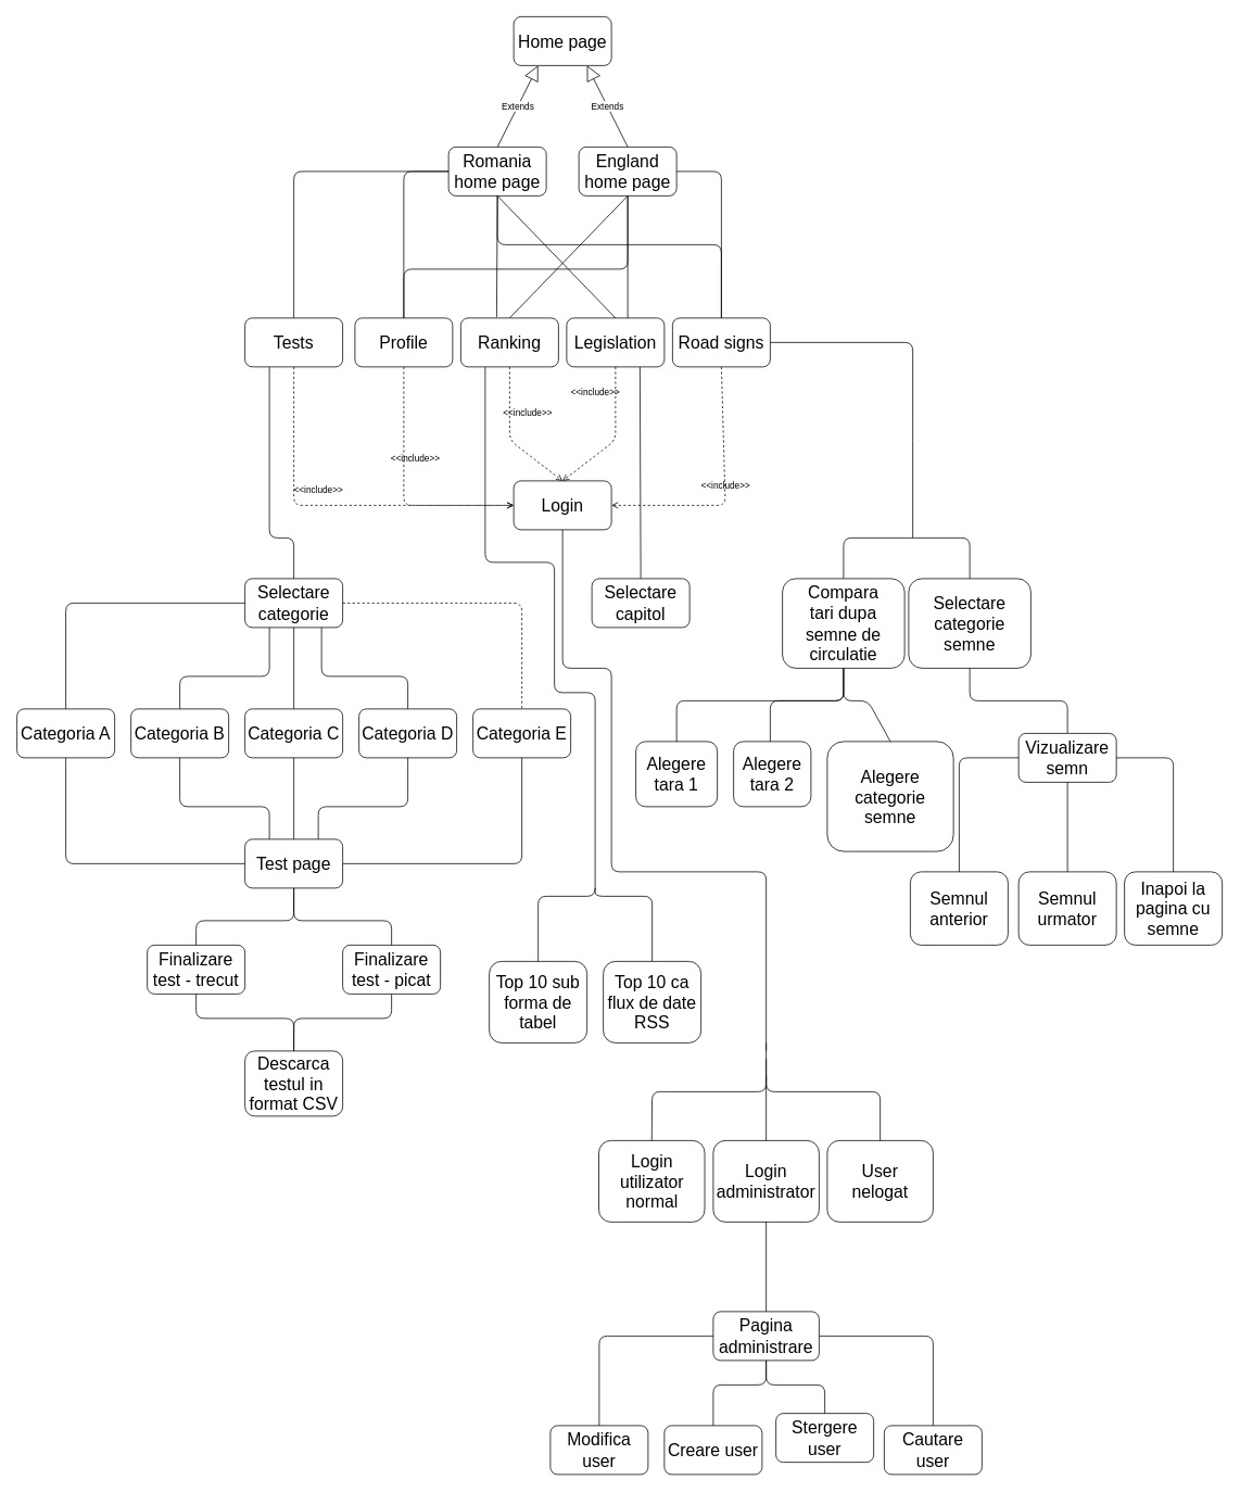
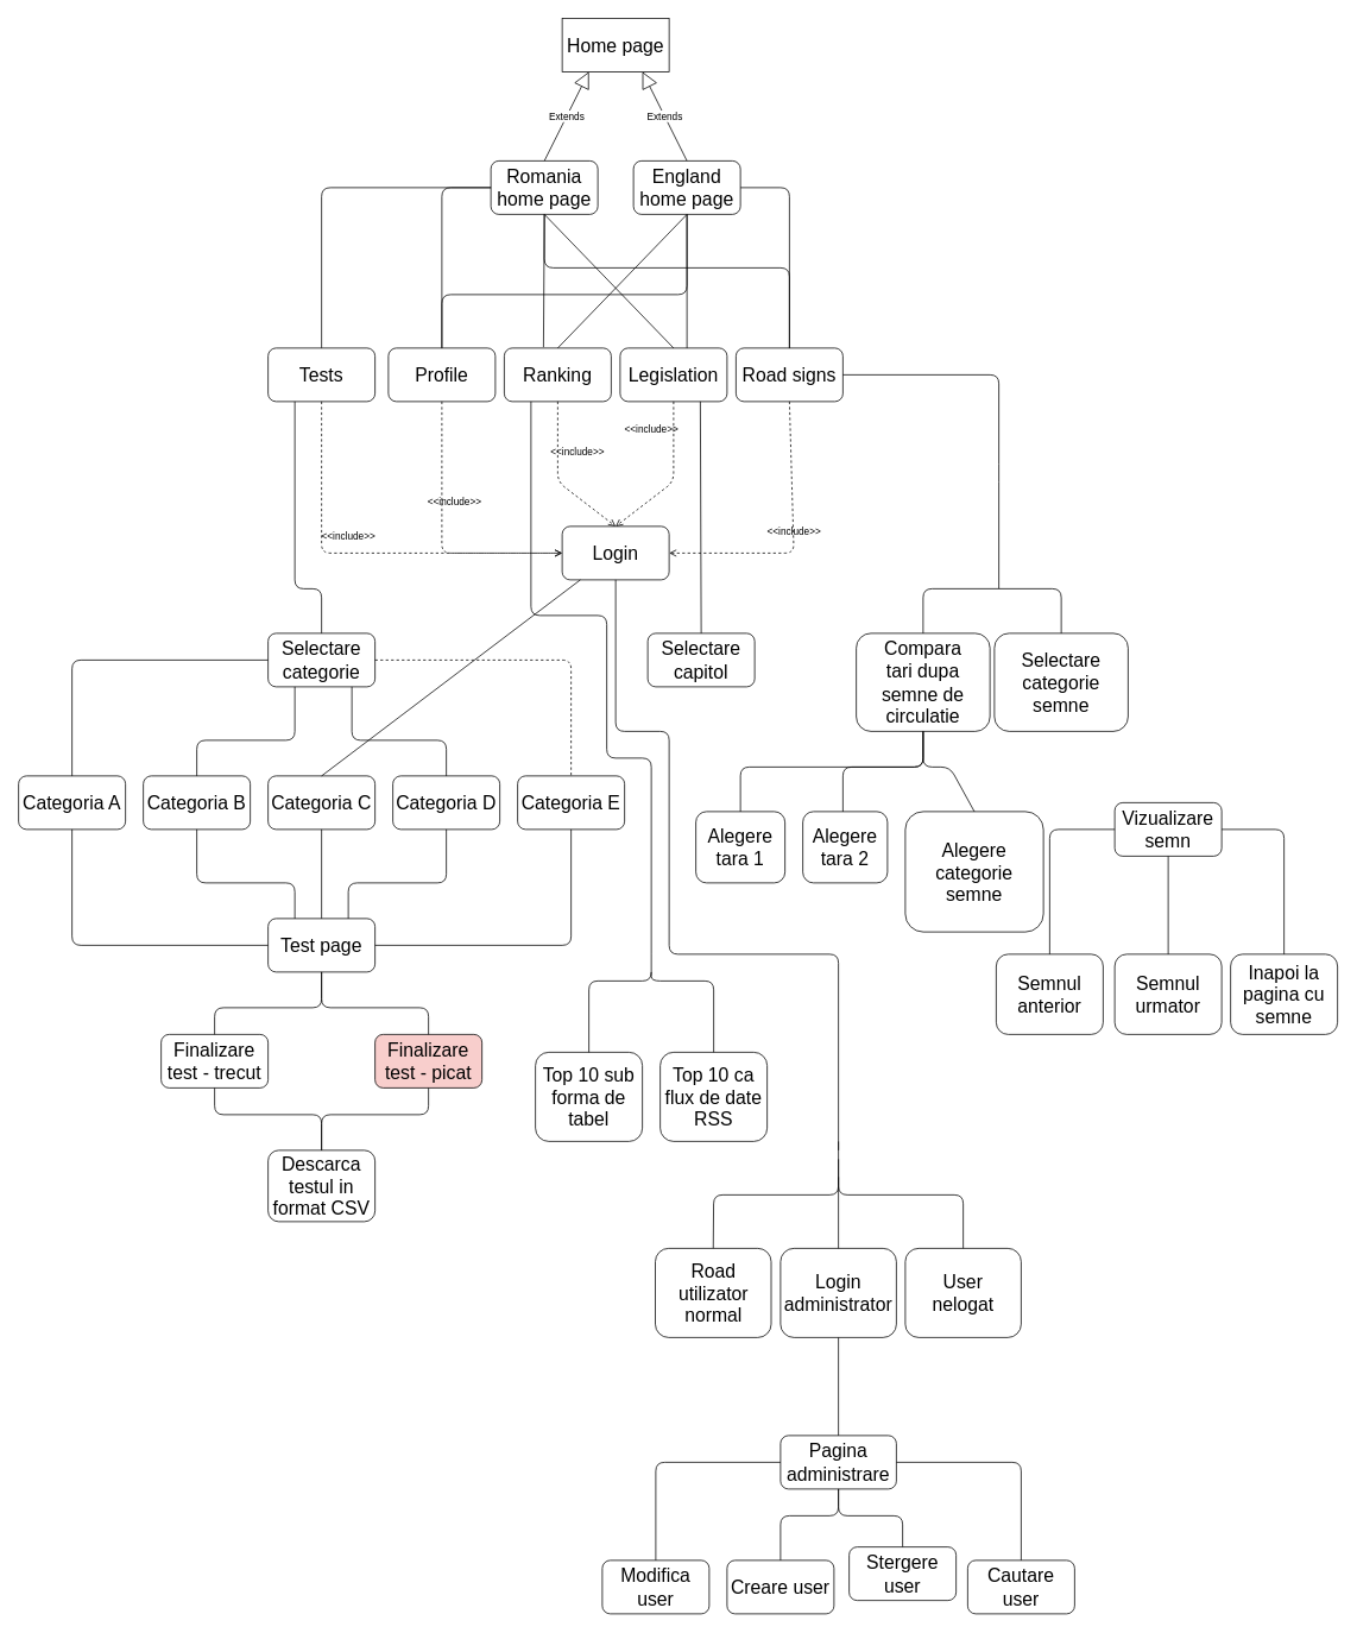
- <mxCell id="2" value="&lt;font style=&quot;font-size: 21px&quot;&gt;Home page&lt;/font&gt;" style="rounded=1;whiteSpace=wrap;html=1;" vertex="1" parent="1"><mxGeometry x="630" y="20" width="120" height="60" as="geometry" /></mxCell>
+ <mxCell id="2" value="&lt;font style=&quot;font-size: 21px&quot;&gt;Home page&lt;/font&gt;" style="whiteSpace=wrap;html=1;rounded=0;" vertex="1" parent="1"><mxGeometry x="630" y="20" width="120" height="60" as="geometry" /></mxCell>
- <mxCell id="38" value="" style="endArrow=none;html=1;entryX=0.5;entryY=1;entryDx=0;entryDy=0;exitX=0.5;exitY=0;exitDx=0;exitDy=0;" edge="1" parent="1" source="31" target="28"><mxGeometry width="50" height="50" relative="1" as="geometry"><mxPoint x="230" y="880" as="sourcePoint" /><mxPoint x="340" y="780" as="targetPoint" /></mxGeometry></mxCell>
+ <mxCell id="38" value="" style="endArrow=none;html=1;exitX=0.5;exitY=0;exitDx=0;exitDy=0;" edge="1" parent="1" source="31" target="22"><mxGeometry width="50" height="50" relative="1" as="geometry"><mxPoint x="230" y="880" as="sourcePoint" /><mxPoint x="340" y="780" as="targetPoint" /></mxGeometry></mxCell>
- <mxCell id="56" value="" style="endArrow=none;html=1;entryX=0.5;entryY=1;entryDx=0;entryDy=0;exitX=0.5;exitY=0;exitDx=0;exitDy=0;" edge="1" parent="1" source="57" target="52"><mxGeometry width="50" height="50" relative="1" as="geometry"><mxPoint x="1190" y="920" as="sourcePoint" /><mxPoint x="1090" y="910" as="targetPoint" /><Array as="points"><mxPoint x="1310" y="860" /><mxPoint x="1190" y="860" /></Array></mxGeometry></mxCell>
- <mxCell id="46" value="&lt;font style=&quot;font-size: 21px&quot;&gt;Finalizare test - picat&lt;br&gt;&lt;/font&gt;" style="rounded=1;whiteSpace=wrap;html=1;" vertex="1" parent="1"><mxGeometry x="420" y="1160" width="120" height="60" as="geometry" /></mxCell>
+ <mxCell id="46" value="&lt;font style=&quot;font-size: 21px&quot;&gt;Finalizare test - picat&lt;br&gt;&lt;/font&gt;" style="rounded=1;whiteSpace=wrap;html=1;fillColor=#f8cecc;" vertex="1" parent="1"><mxGeometry x="420" y="1160" width="120" height="60" as="geometry" /></mxCell>
- <mxCell id="76" value="&lt;font style=&quot;font-size: 21px&quot;&gt;Login utilizator normal&lt;br&gt;&lt;/font&gt;" style="rounded=1;whiteSpace=wrap;html=1;" vertex="1" parent="1"><mxGeometry x="734.5" y="1400" width="130" height="100" as="geometry" /></mxCell>
+ <mxCell id="76" value="&lt;font style=&quot;font-size: 21px&quot;&gt;Road utilizator normal&lt;br&gt;&lt;/font&gt;" style="rounded=1;whiteSpace=wrap;html=1;" vertex="1" parent="1"><mxGeometry x="734.5" y="1400" width="130" height="100" as="geometry" /></mxCell>
